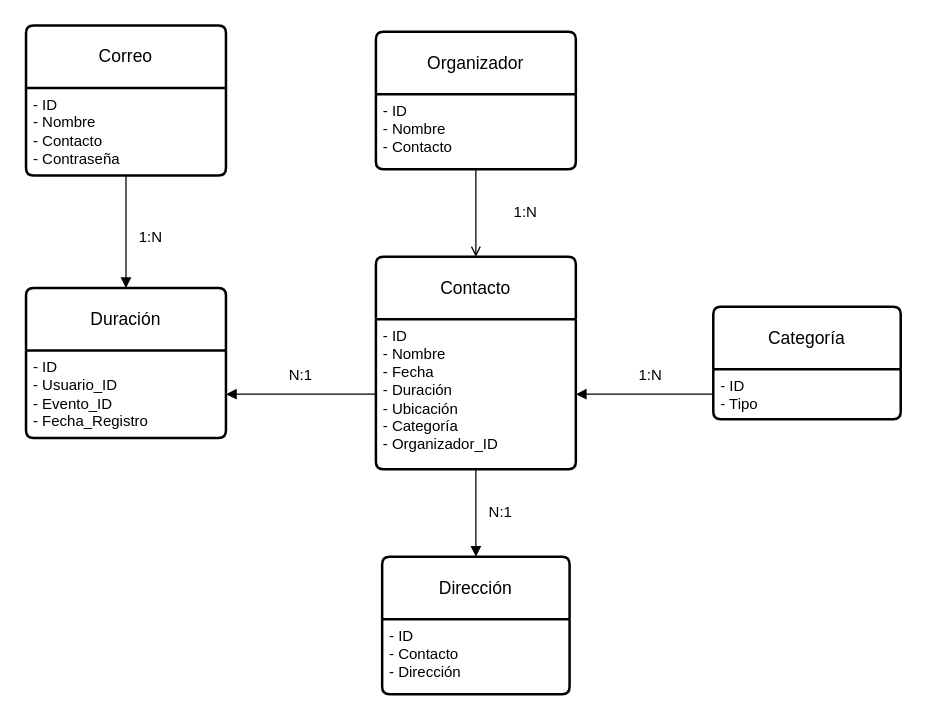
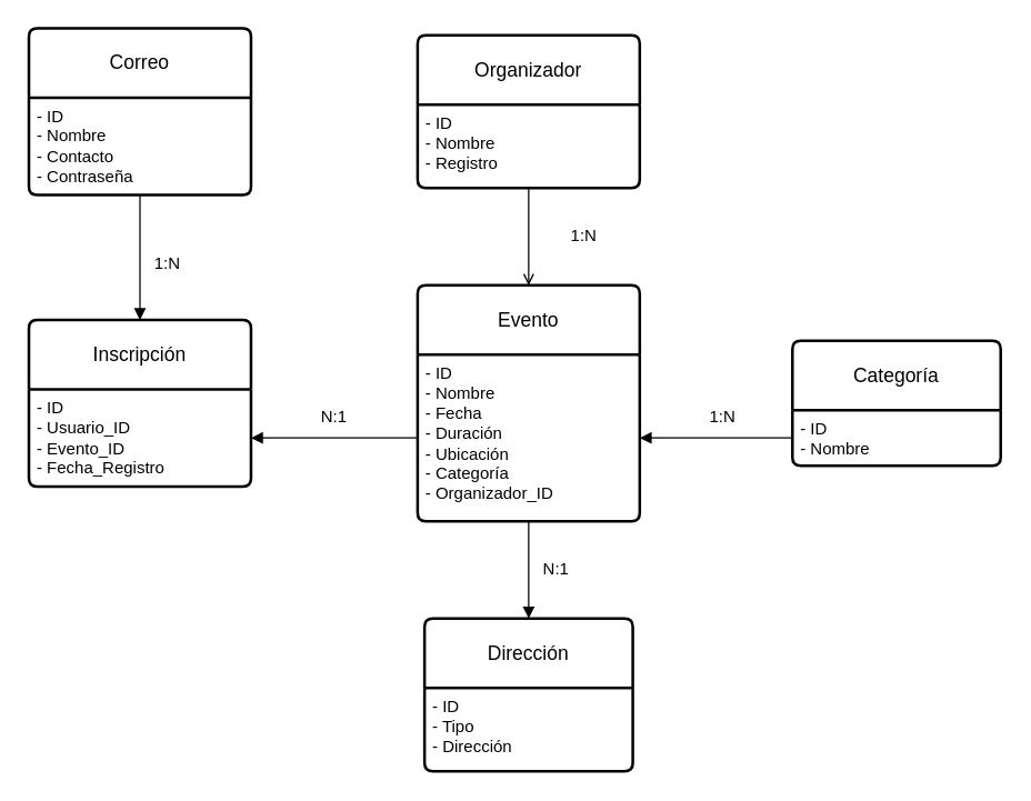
- <mxCell id="7" value="- ID&lt;div&gt;- Nombre&lt;/div&gt;&lt;div&gt;- Contacto&lt;/div&gt;" style="align=left;strokeColor=none;fillColor=none;spacingLeft=4;fontSize=12;verticalAlign=top;resizable=0;rotatable=0;part=1;html=1;" vertex="1" parent="6"><mxGeometry y="50" width="160" height="60" as="geometry" /></mxCell>
+ <mxCell id="7" value="- ID&lt;div&gt;- Nombre&lt;/div&gt;&lt;div&gt;- Registro&lt;/div&gt;" style="align=left;strokeColor=none;fillColor=none;spacingLeft=4;fontSize=12;verticalAlign=top;resizable=0;rotatable=0;part=1;html=1;" vertex="1" parent="6"><mxGeometry y="50" width="160" height="60" as="geometry" /></mxCell>
- <mxCell id="4" value="Contacto" style="swimlane;childLayout=stackLayout;horizontal=1;startSize=50;horizontalStack=0;rounded=1;fontSize=14;fontStyle=0;strokeWidth=2;resizeParent=0;resizeLast=1;shadow=0;dashed=0;align=center;arcSize=4;whiteSpace=wrap;html=1;labelBackgroundColor=default;" vertex="1" parent="1"><mxGeometry x="300" y="205" width="160" height="170" as="geometry" /></mxCell>
+ <mxCell id="4" value="Evento" style="swimlane;childLayout=stackLayout;horizontal=1;startSize=50;horizontalStack=0;rounded=1;fontSize=14;fontStyle=0;strokeWidth=2;resizeParent=0;resizeLast=1;shadow=0;dashed=0;align=center;arcSize=4;whiteSpace=wrap;html=1;labelBackgroundColor=default;" vertex="1" parent="1"><mxGeometry x="300" y="205" width="160" height="170" as="geometry" /></mxCell>
- <mxCell id="8" value="Duración" style="swimlane;childLayout=stackLayout;horizontal=1;startSize=50;horizontalStack=0;rounded=1;fontSize=14;fontStyle=0;strokeWidth=2;resizeParent=0;resizeLast=1;shadow=0;dashed=0;align=center;arcSize=4;whiteSpace=wrap;html=1;" vertex="1" parent="1"><mxGeometry x="20" y="230" width="160" height="120" as="geometry" /></mxCell>
+ <mxCell id="8" value="Inscripción" style="swimlane;childLayout=stackLayout;horizontal=1;startSize=50;horizontalStack=0;rounded=1;fontSize=14;fontStyle=0;strokeWidth=2;resizeParent=0;resizeLast=1;shadow=0;dashed=0;align=center;arcSize=4;whiteSpace=wrap;html=1;" vertex="1" parent="1"><mxGeometry x="20" y="230" width="160" height="120" as="geometry" /></mxCell>
- <mxCell id="11" value="- ID&lt;div&gt;- Tipo&lt;/div&gt;" style="align=left;strokeColor=none;fillColor=none;spacingLeft=4;fontSize=12;verticalAlign=top;resizable=0;rotatable=0;part=1;html=1;" vertex="1" parent="10"><mxGeometry y="50" width="150" height="40" as="geometry" /></mxCell>
+ <mxCell id="11" value="- ID&lt;div&gt;- Nombre&lt;/div&gt;" style="align=left;strokeColor=none;fillColor=none;spacingLeft=4;fontSize=12;verticalAlign=top;resizable=0;rotatable=0;part=1;html=1;" vertex="1" parent="10"><mxGeometry y="50" width="150" height="40" as="geometry" /></mxCell>
- <mxCell id="13" value="- ID&lt;div&gt;- Contacto&lt;/div&gt;&lt;div&gt;- Dirección&lt;/div&gt;" style="align=left;strokeColor=none;fillColor=none;spacingLeft=4;fontSize=12;verticalAlign=top;resizable=0;rotatable=0;part=1;html=1;" vertex="1" parent="12"><mxGeometry y="50" width="150" height="60" as="geometry" /></mxCell>
+ <mxCell id="13" value="- ID&lt;div&gt;- Tipo&lt;/div&gt;&lt;div&gt;- Dirección&lt;/div&gt;" style="align=left;strokeColor=none;fillColor=none;spacingLeft=4;fontSize=12;verticalAlign=top;resizable=0;rotatable=0;part=1;html=1;" vertex="1" parent="12"><mxGeometry y="50" width="150" height="60" as="geometry" /></mxCell>
